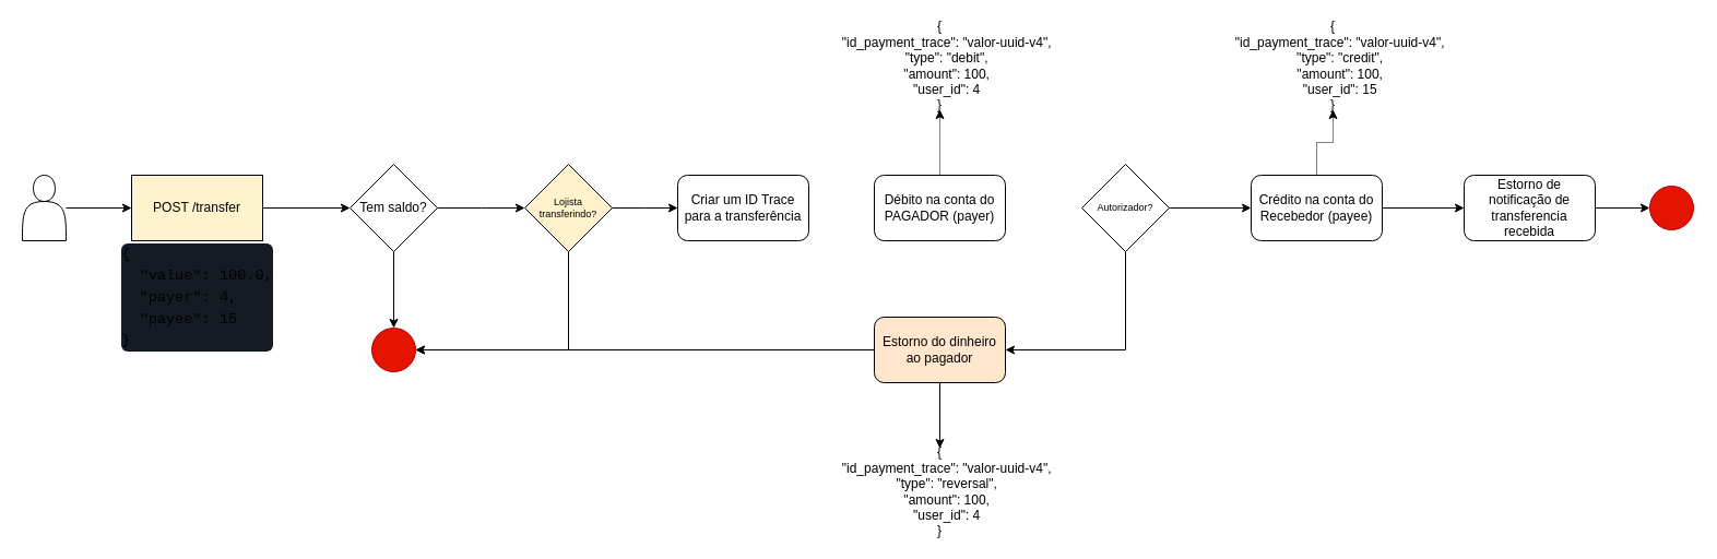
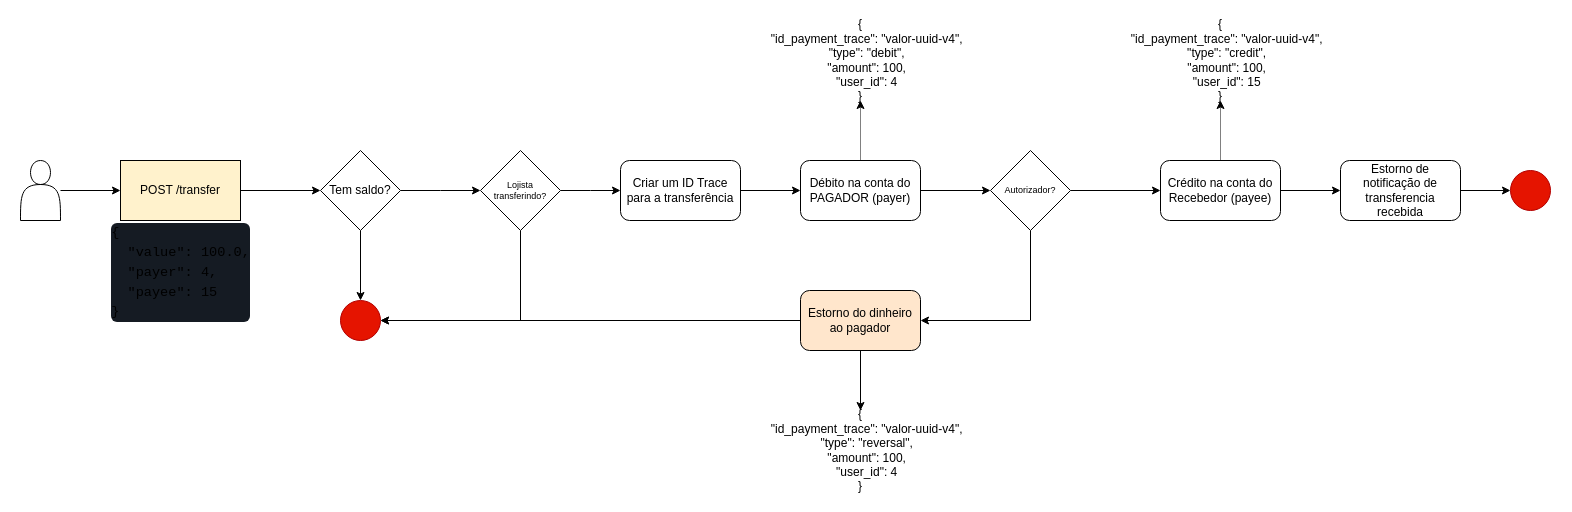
- <mxCell id="12" value="Lojista transferindo?" style="rhombus;whiteSpace=wrap;html=1;fontSize=9;fillColor=#fff2cc;" vertex="1" parent="1"><mxGeometry x="480" y="150" width="80" height="80" as="geometry" /></mxCell>
+ <mxCell id="12" value="Lojista transferindo?" style="rhombus;whiteSpace=wrap;html=1;fontSize=9;" vertex="1" parent="1"><mxGeometry x="480" y="150" width="80" height="80" as="geometry" /></mxCell>
+ <mxCell id="14" style="edgeStyle=orthogonalEdgeStyle;rounded=0;orthogonalLoop=1;jettySize=auto;html=1;exitX=1;exitY=0.5;exitDx=0;exitDy=0;entryX=0;entryY=0.5;entryDx=0;entryDy=0;" edge="1" parent="1" source="15" target="18"><mxGeometry relative="1" as="geometry" /></mxCell>
+ <mxCell id="16" style="edgeStyle=orthogonalEdgeStyle;rounded=0;orthogonalLoop=1;jettySize=auto;html=1;exitX=1;exitY=0.5;exitDx=0;exitDy=0;entryX=0;entryY=0.5;entryDx=0;entryDy=0;" edge="1" parent="1" source="18" target="21"><mxGeometry relative="1" as="geometry" /></mxCell>
- <mxCell id="27" value="Crédito na conta do Recebedor (payee)" style="rounded=1;whiteSpace=wrap;html=1;" vertex="1" parent="1"><mxGeometry x="1145" y="160" width="120" height="60" as="geometry" /></mxCell>
+ <mxCell id="27" value="Crédito na conta do Recebedor (payee)" style="rounded=1;whiteSpace=wrap;html=1;" vertex="1" parent="1"><mxGeometry x="1160" y="160" width="120" height="60" as="geometry" /></mxCell>
